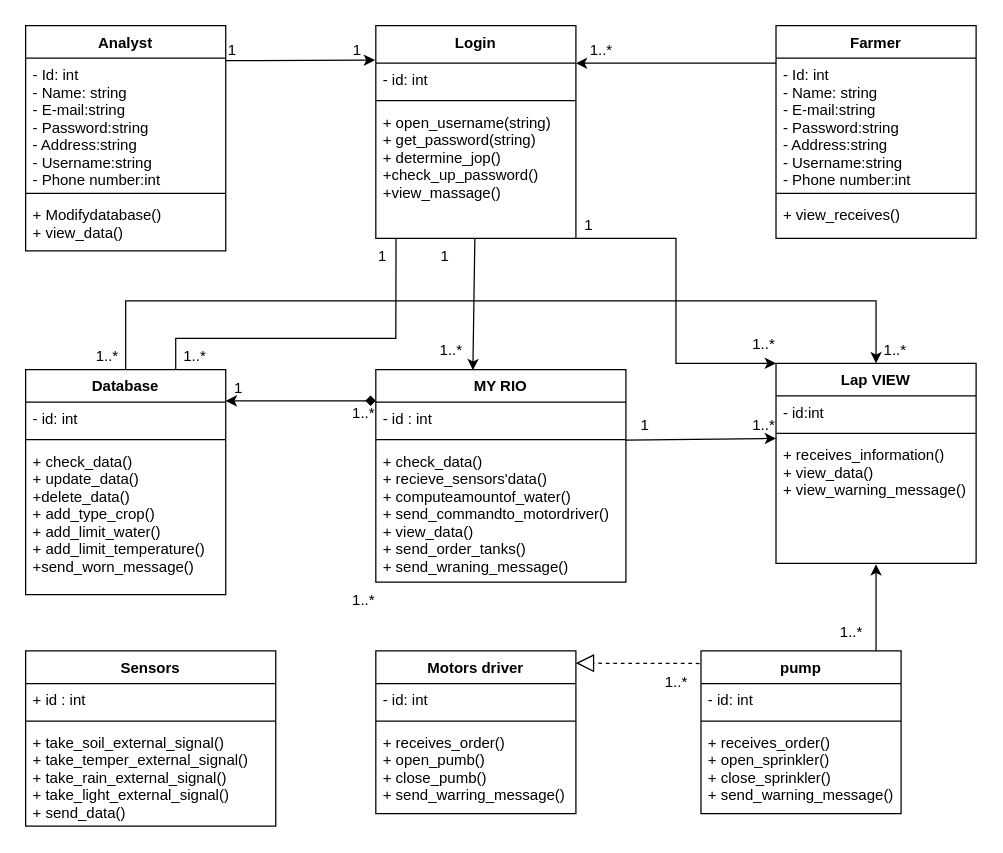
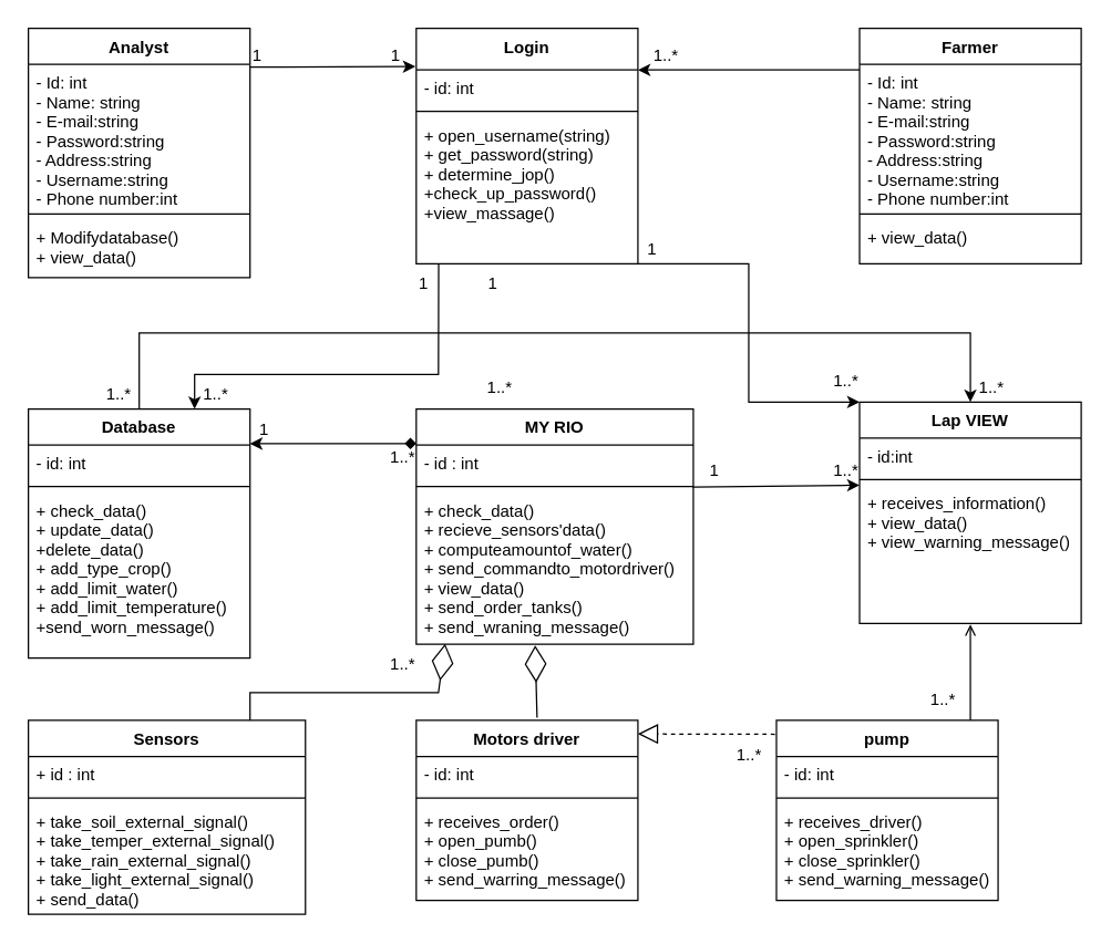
- <mxCell id="13" value="+ view_receives()" style="text;strokeColor=none;fillColor=none;align=left;verticalAlign=top;spacingLeft=4;spacingRight=4;overflow=hidden;rotatable=0;points=[[0,0.5],[1,0.5]];portConstraint=eastwest;" parent="10" vertex="1"><mxGeometry y="138" width="160" height="32" as="geometry" /></mxCell>
+ <mxCell id="13" value="+ view_data()" style="text;strokeColor=none;fillColor=none;align=left;verticalAlign=top;spacingLeft=4;spacingRight=4;overflow=hidden;rotatable=0;points=[[0,0.5],[1,0.5]];portConstraint=eastwest;" parent="10" vertex="1"><mxGeometry y="138" width="160" height="32" as="geometry" /></mxCell>
- <mxCell id="40" value="" style="endArrow=classic;html=1;rounded=0;entryX=0.388;entryY=0.003;entryDx=0;entryDy=0;entryPerimeter=0;" parent="1" source="5" target="18" edge="1"><mxGeometry width="50" height="50" relative="1" as="geometry"><mxPoint x="350" y="270" as="sourcePoint" /><mxPoint x="362" y="290" as="targetPoint" /></mxGeometry></mxCell>
- <mxCell id="45" value="" style="endArrow=none;html=1;rounded=0;exitX=0.101;exitY=1.005;exitDx=0;exitDy=0;exitPerimeter=0;entryX=0.75;entryY=0;entryDx=0;entryDy=0;" parent="1" source="5" target="14" edge="1"><mxGeometry width="50" height="50" relative="1" as="geometry"><mxPoint x="300" y="270" as="sourcePoint" /><mxPoint x="350" y="220" as="targetPoint" /><Array as="points"><mxPoint x="316" y="270" /><mxPoint x="140" y="270" /></Array></mxGeometry></mxCell>
+ <mxCell id="45" value="" style="endArrow=classic;html=1;rounded=0;exitX=0.101;exitY=1.005;exitDx=0;exitDy=0;exitPerimeter=0;entryX=0.75;entryY=0;entryDx=0;entryDy=0;" parent="1" source="5" target="14" edge="1"><mxGeometry width="50" height="50" relative="1" as="geometry"><mxPoint x="300" y="270" as="sourcePoint" /><mxPoint x="350" y="220" as="targetPoint" /><Array as="points"><mxPoint x="316" y="270" /><mxPoint x="140" y="270" /></Array></mxGeometry></mxCell>
- <mxCell id="44" value="" style="endArrow=classic;html=1;rounded=0;entryX=0.5;entryY=1.007;entryDx=0;entryDy=0;entryPerimeter=0;exitX=0.875;exitY=0;exitDx=0;exitDy=0;exitPerimeter=0;" parent="1" source="26" target="25" edge="1"><mxGeometry width="50" height="50" relative="1" as="geometry"><mxPoint x="730" y="560" as="sourcePoint" /><mxPoint x="790" y="580" as="targetPoint" /><Array as="points" /></mxGeometry></mxCell>
+ <mxCell id="44" value="" style="endArrow=open;html=1;rounded=0;entryX=0.5;entryY=1.007;entryDx=0;entryDy=0;entryPerimeter=0;exitX=0.875;exitY=0;exitDx=0;exitDy=0;exitPerimeter=0;" parent="1" source="26" target="25" edge="1"><mxGeometry width="50" height="50" relative="1" as="geometry"><mxPoint x="730" y="560" as="sourcePoint" /><mxPoint x="790" y="580" as="targetPoint" /><Array as="points" /></mxGeometry></mxCell>
+ <mxCell id="66" value="" style="endArrow=diamondThin;endFill=0;endSize=24;html=1;rounded=0;exitX=0.8;exitY=0;exitDx=0;exitDy=0;exitPerimeter=0;entryX=0.104;entryY=0.996;entryDx=0;entryDy=0;entryPerimeter=0;" parent="1" source="34" target="21" edge="1"><mxGeometry width="160" relative="1" as="geometry"><mxPoint x="180" y="500" as="sourcePoint" /><mxPoint x="320" y="470" as="targetPoint" /><Array as="points"><mxPoint x="180" y="500" /><mxPoint x="316" y="500" /></Array></mxGeometry></mxCell>
+ <mxCell id="65" value="" style="endArrow=diamondThin;endFill=0;endSize=24;html=1;rounded=0;exitX=0.545;exitY=-0.015;exitDx=0;exitDy=0;exitPerimeter=0;entryX=0.429;entryY=1.007;entryDx=0;entryDy=0;entryPerimeter=0;" parent="1" source="30" target="21" edge="1"><mxGeometry width="160" relative="1" as="geometry"><mxPoint x="280" y="500" as="sourcePoint" /><mxPoint x="440" y="500" as="targetPoint" /></mxGeometry></mxCell>
- <mxCell id="29" value="+ receives_order()&#10;+ open_sprinkler()&#10;+ close_sprinkler()&#10;+ send_warning_message()" style="text;strokeColor=none;fillColor=none;align=left;verticalAlign=top;spacingLeft=4;spacingRight=4;overflow=hidden;rotatable=0;points=[[0,0.5],[1,0.5]];portConstraint=eastwest;" parent="26" vertex="1"><mxGeometry y="60" width="160" height="70" as="geometry" /></mxCell>
+ <mxCell id="29" value="+ receives_driver()&#10;+ open_sprinkler()&#10;+ close_sprinkler()&#10;+ send_warning_message()" style="text;strokeColor=none;fillColor=none;align=left;verticalAlign=top;spacingLeft=4;spacingRight=4;overflow=hidden;rotatable=0;points=[[0,0.5],[1,0.5]];portConstraint=eastwest;" parent="26" vertex="1"><mxGeometry y="60" width="160" height="70" as="geometry" /></mxCell>
